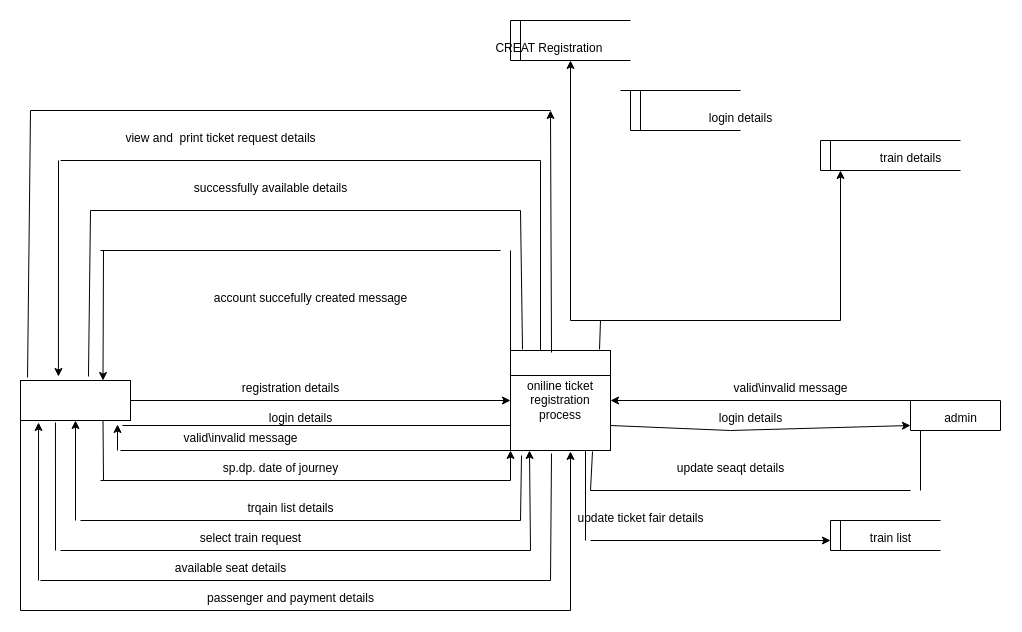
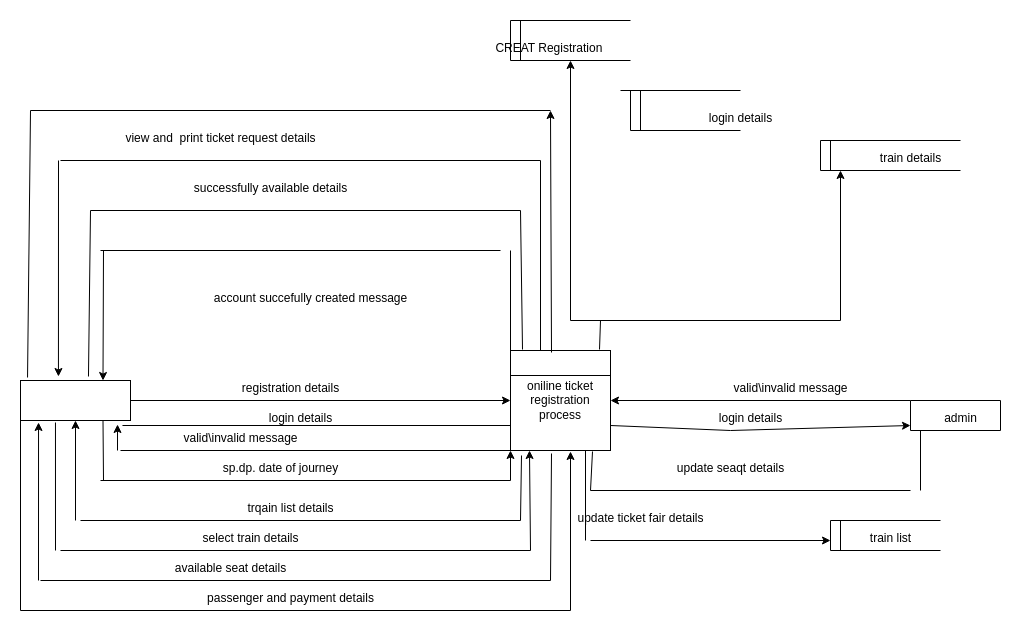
- <mxCell id="87" value="&lt;br&gt;select train request" style="text;html=1;align=center;verticalAlign=middle;resizable=0;points=[];autosize=1;strokeColor=none;fillColor=none;" vertex="1" parent="1"><mxGeometry x="190" y="510" width="120" height="40" as="geometry" /></mxCell>
+ <mxCell id="87" value="&lt;br&gt;select train details" style="text;html=1;align=center;verticalAlign=middle;resizable=0;points=[];autosize=1;strokeColor=none;fillColor=none;" vertex="1" parent="1"><mxGeometry x="190" y="510" width="120" height="40" as="geometry" /></mxCell>
